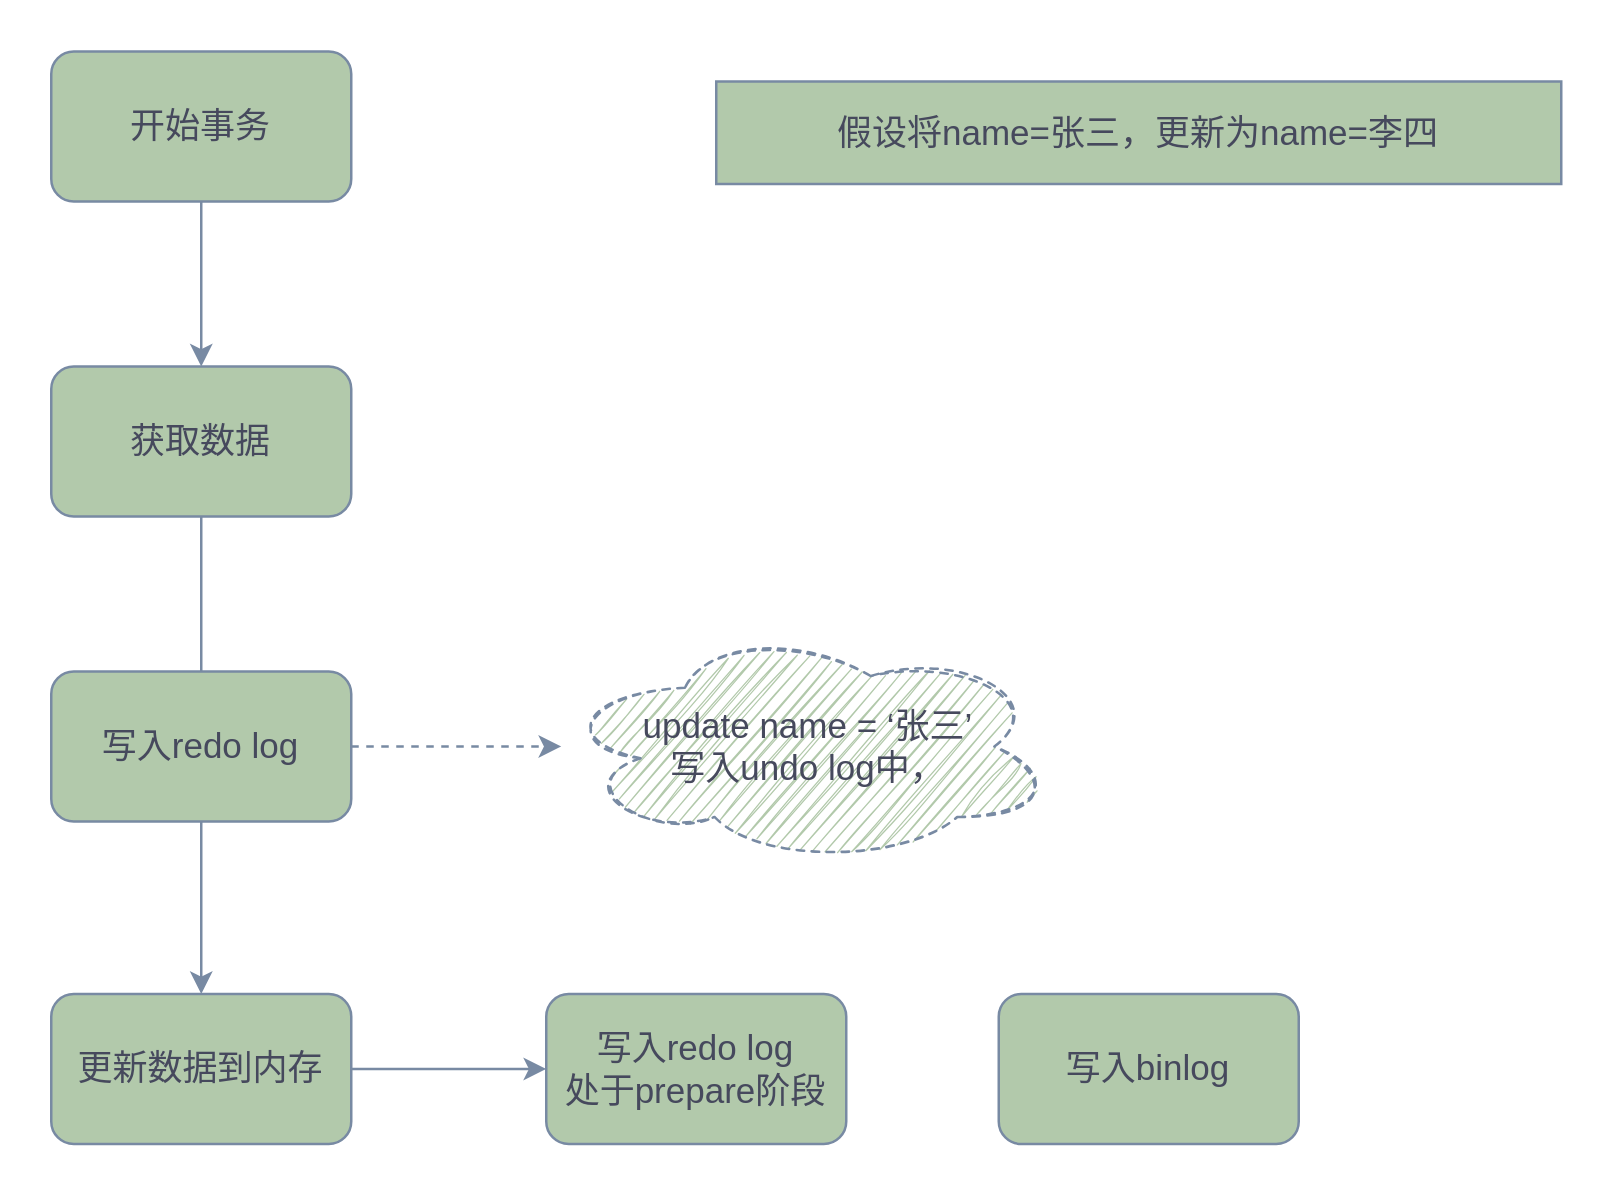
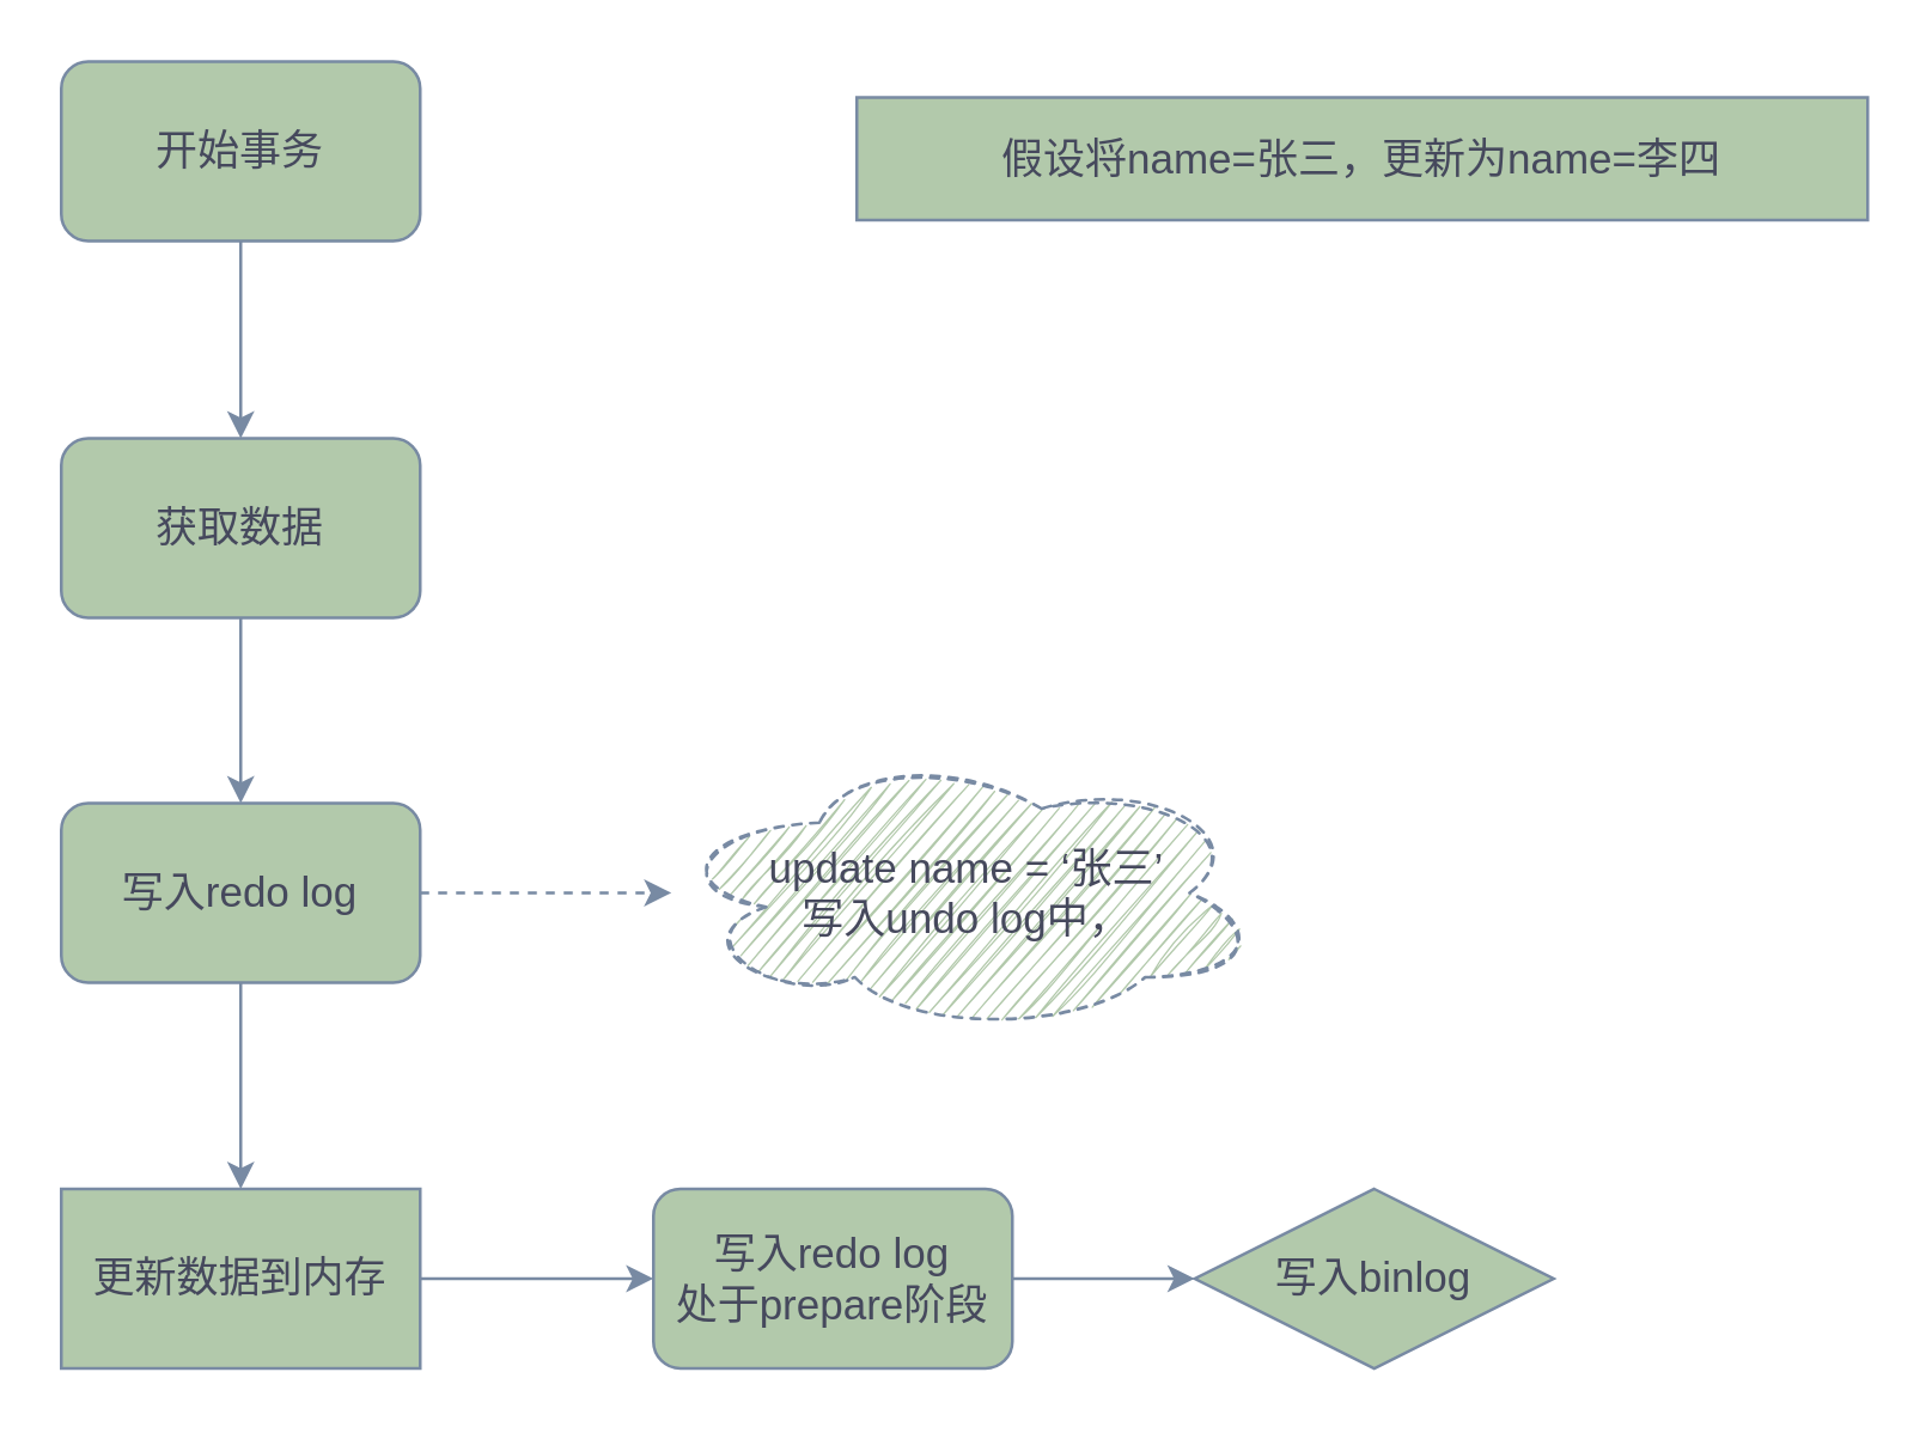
- <mxCell id="5" value="" style="edgeStyle=orthogonalEdgeStyle;rounded=0;orthogonalLoop=1;jettySize=auto;html=1;fontSize=14;strokeColor=#788AA3;fontColor=#46495D;endArrow=none;" edge="1" parent="1" source="6" target="9"><mxGeometry relative="1" as="geometry" /></mxCell>
+ <mxCell id="5" value="" style="edgeStyle=orthogonalEdgeStyle;rounded=0;orthogonalLoop=1;jettySize=auto;html=1;fontSize=14;strokeColor=#788AA3;fontColor=#46495D;" edge="1" parent="1" source="6" target="9"><mxGeometry relative="1" as="geometry" /></mxCell>
- <mxCell id="12" value="更新数据到内存" style="rounded=1;whiteSpace=wrap;html=1;fillColor=#B2C9AB;fontSize=14;strokeColor=#788AA3;fontColor=#46495D;" vertex="1" parent="1"><mxGeometry x="20" y="397" width="120" height="60" as="geometry" /></mxCell>
+ <mxCell id="12" value="更新数据到内存" style="whiteSpace=wrap;html=1;fillColor=#B2C9AB;fontSize=14;strokeColor=#788AA3;fontColor=#46495D;rounded=0;" vertex="1" parent="1"><mxGeometry x="20" y="397" width="120" height="60" as="geometry" /></mxCell>
+ <mxCell id="13" value="" style="edgeStyle=orthogonalEdgeStyle;rounded=0;orthogonalLoop=1;jettySize=auto;html=1;fontSize=14;strokeColor=#788AA3;fontColor=#46495D;" edge="1" parent="1" source="14" target="15"><mxGeometry relative="1" as="geometry" /></mxCell>
- <mxCell id="15" value="写入binlog" style="rounded=1;whiteSpace=wrap;html=1;fillColor=#B2C9AB;fontSize=14;strokeColor=#788AA3;fontColor=#46495D;" vertex="1" parent="1"><mxGeometry x="399" y="397" width="120" height="60" as="geometry" /></mxCell>
+ <mxCell id="15" value="写入binlog" style="rhombus;whiteSpace=wrap;html=1;fillColor=#B2C9AB;fontSize=14;strokeColor=#788AA3;fontColor=#46495D;" vertex="1" parent="1"><mxGeometry x="399" y="397" width="120" height="60" as="geometry" /></mxCell>
